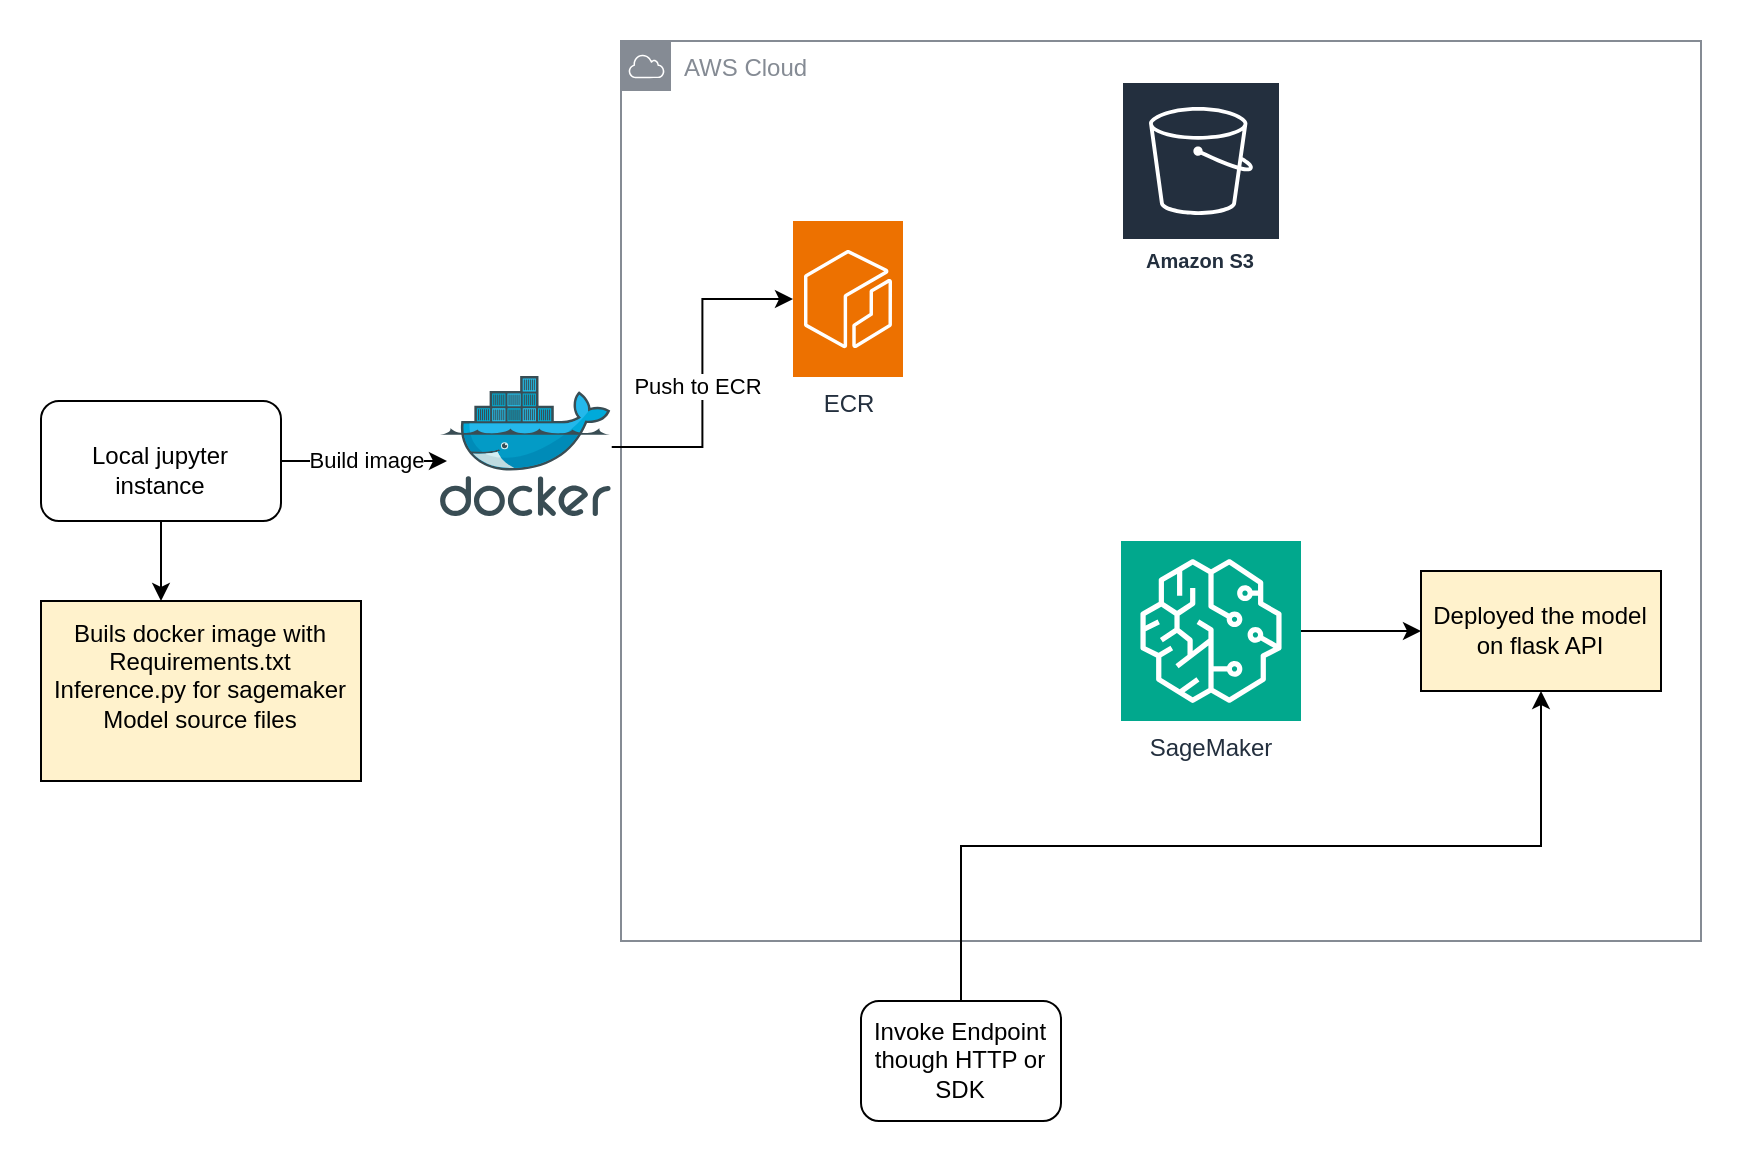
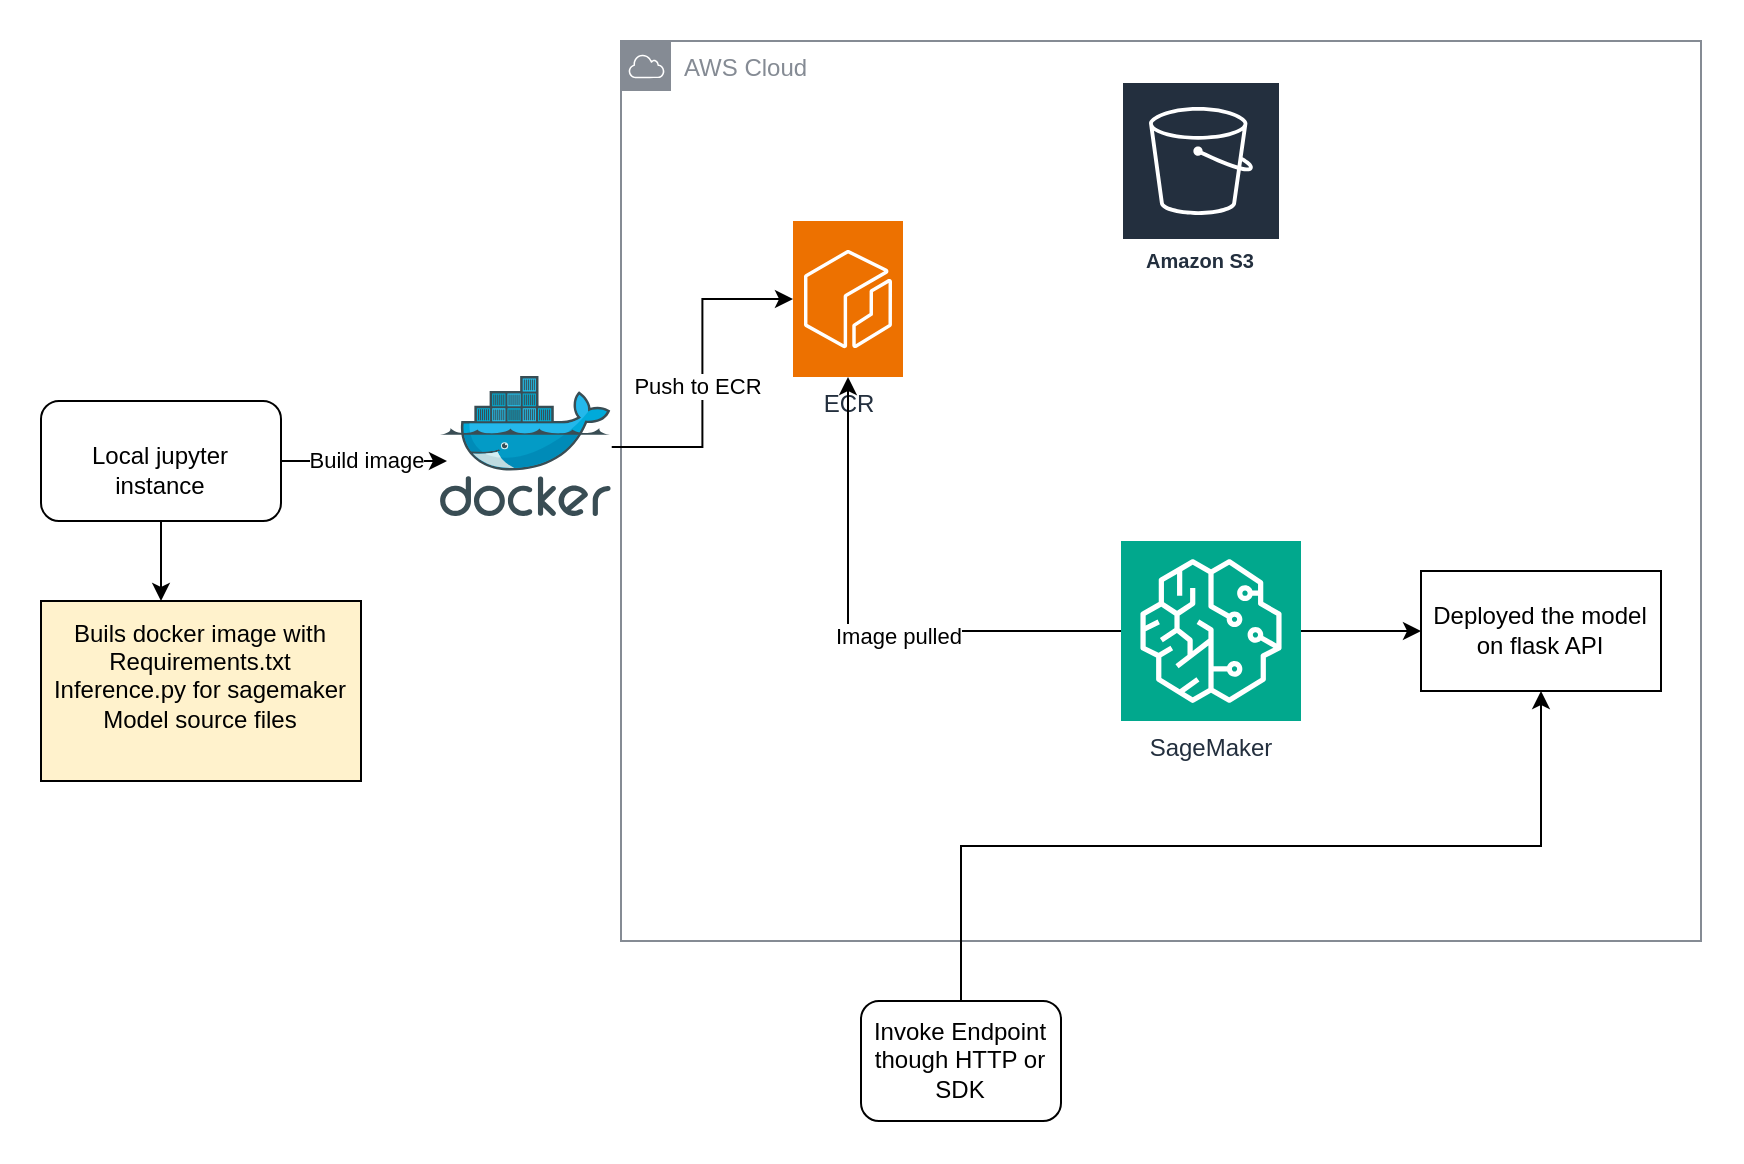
+ <mxCell id="8" style="edgeStyle=orthogonalEdgeStyle;rounded=0;orthogonalLoop=1;jettySize=auto;html=1;" edge="1" parent="1" source="11" target="5"><mxGeometry relative="1" as="geometry" /></mxCell>
+ <mxCell id="9" value="Image pulled" style="edgeLabel;html=1;align=center;verticalAlign=middle;resizable=0;points=[];" vertex="1" connectable="0" parent="8"><mxGeometry x="-0.148" y="2" relative="1" as="geometry"><mxPoint as="offset" /></mxGeometry></mxCell>
- <mxCell id="15" value="Deployed the model on flask API" style="rounded=0;whiteSpace=wrap;html=1;fillColor=#fff2cc;" vertex="1" parent="1"><mxGeometry x="710" y="285" width="120" height="60" as="geometry" /></mxCell>
+ <mxCell id="15" value="Deployed the model on flask API" style="rounded=0;whiteSpace=wrap;html=1;" vertex="1" parent="1"><mxGeometry x="710" y="285" width="120" height="60" as="geometry" /></mxCell>
